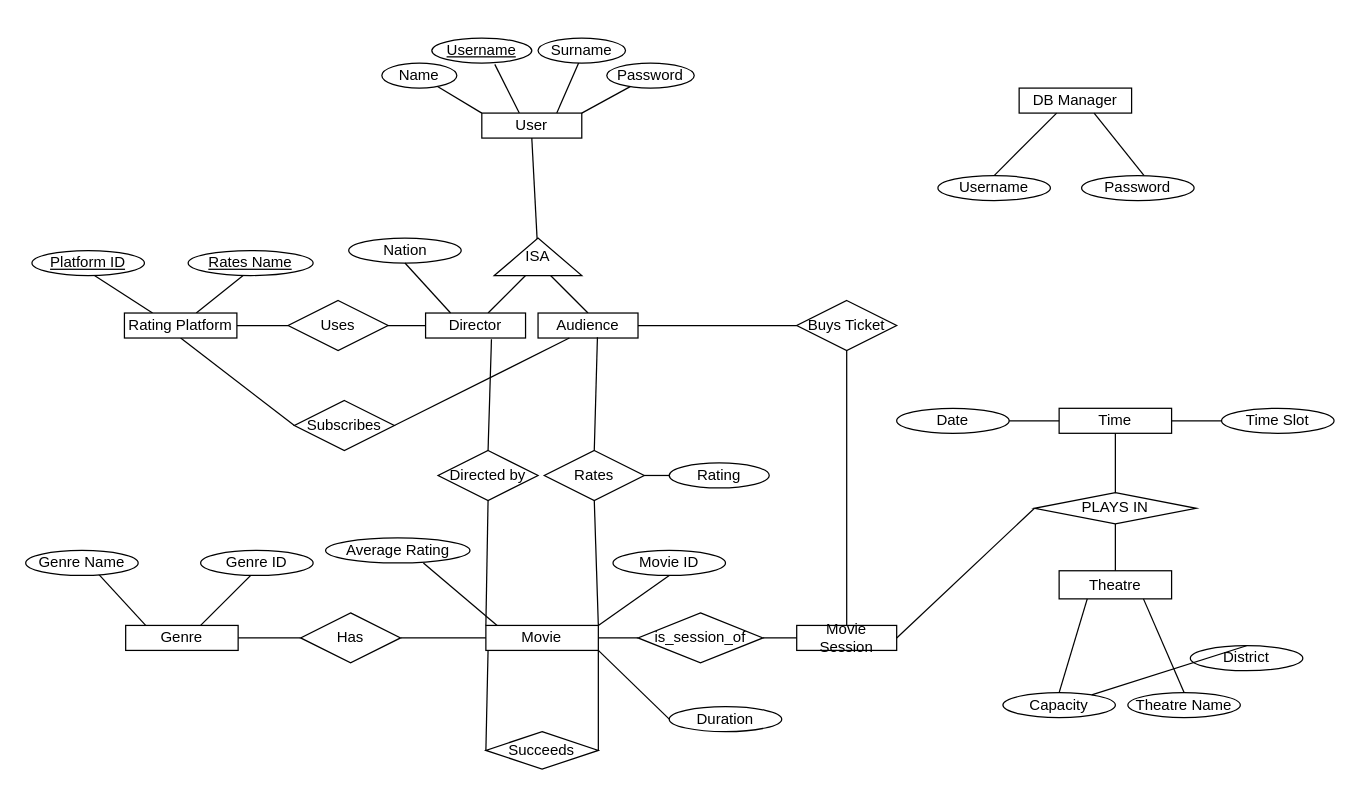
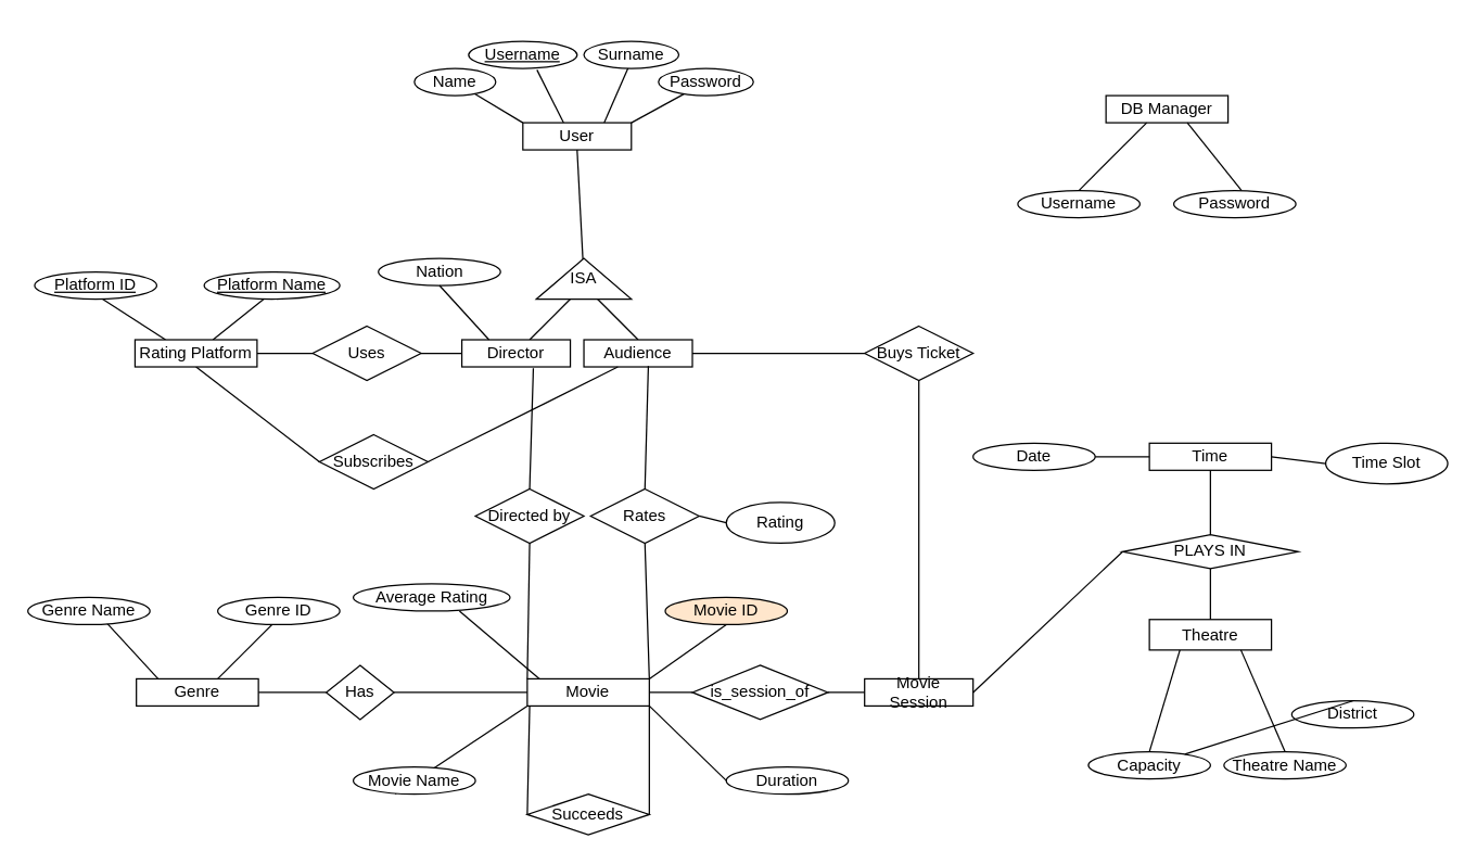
- <mxCell id="20" value="&lt;u&gt;Rates Name&lt;/u&gt;" style="ellipse;whiteSpace=wrap;html=1;" parent="1" vertex="1"><mxGeometry x="150" y="200" width="100" height="20" as="geometry" /></mxCell>
+ <mxCell id="20" value="&lt;u&gt;Platform Name&lt;/u&gt;" style="ellipse;whiteSpace=wrap;html=1;" parent="1" vertex="1"><mxGeometry x="150" y="200" width="100" height="20" as="geometry" /></mxCell>
- <mxCell id="55" value="Time Slot" style="ellipse;whiteSpace=wrap;html=1;" parent="1" vertex="1"><mxGeometry x="977" y="326.25" width="90" height="20" as="geometry" /></mxCell>
+ <mxCell id="55" value="Time Slot" style="ellipse;whiteSpace=wrap;html=1;" parent="1" vertex="1"><mxGeometry x="977" y="326.25" width="90" height="30" as="geometry" /></mxCell>
- <mxCell id="84" value="Rating" style="ellipse;whiteSpace=wrap;html=1;" vertex="1" parent="1"><mxGeometry x="535" y="370" width="80" height="20" as="geometry" /></mxCell>
+ <mxCell id="84" value="Rating" style="ellipse;whiteSpace=wrap;html=1;" vertex="1" parent="1"><mxGeometry x="535" y="370" width="80" height="30" as="geometry" /></mxCell>
- <mxCell id="46" value="Movie ID" style="ellipse;whiteSpace=wrap;html=1;" parent="1" vertex="1"><mxGeometry x="490" y="440" width="90" height="20" as="geometry" /></mxCell>
+ <mxCell id="46" value="Movie ID" style="ellipse;whiteSpace=wrap;html=1;fillColor=#ffe6cc;" parent="1" vertex="1"><mxGeometry x="490" y="440" width="90" height="20" as="geometry" /></mxCell>
- <mxCell id="59" value="Has" style="rhombus;whiteSpace=wrap;html=1;" parent="1" vertex="1"><mxGeometry x="240" y="490" width="80" height="40" as="geometry" /></mxCell>
+ <mxCell id="59" value="Has" style="rhombus;whiteSpace=wrap;html=1;" parent="1" vertex="1"><mxGeometry x="240" y="490" width="50" height="40" as="geometry" /></mxCell>
+ <mxCell id="43" value="" style="endArrow=none;html=1;rounded=0;entryX=0.342;entryY=0.99;entryDx=0;entryDy=0;entryPerimeter=0;exitX=0;exitY=1;exitDx=0;exitDy=0;" parent="1" target="47" edge="1" source="39"><mxGeometry width="50" height="50" relative="1" as="geometry"><mxPoint x="448.25" y="500" as="sourcePoint" /><mxPoint x="465.75" y="450" as="targetPoint" /></mxGeometry></mxCell>
+ <mxCell id="47" value="Movie Name" style="ellipse;whiteSpace=wrap;html=1;" parent="1" vertex="1"><mxGeometry x="260" y="565" width="90" height="20" as="geometry" /></mxCell>
